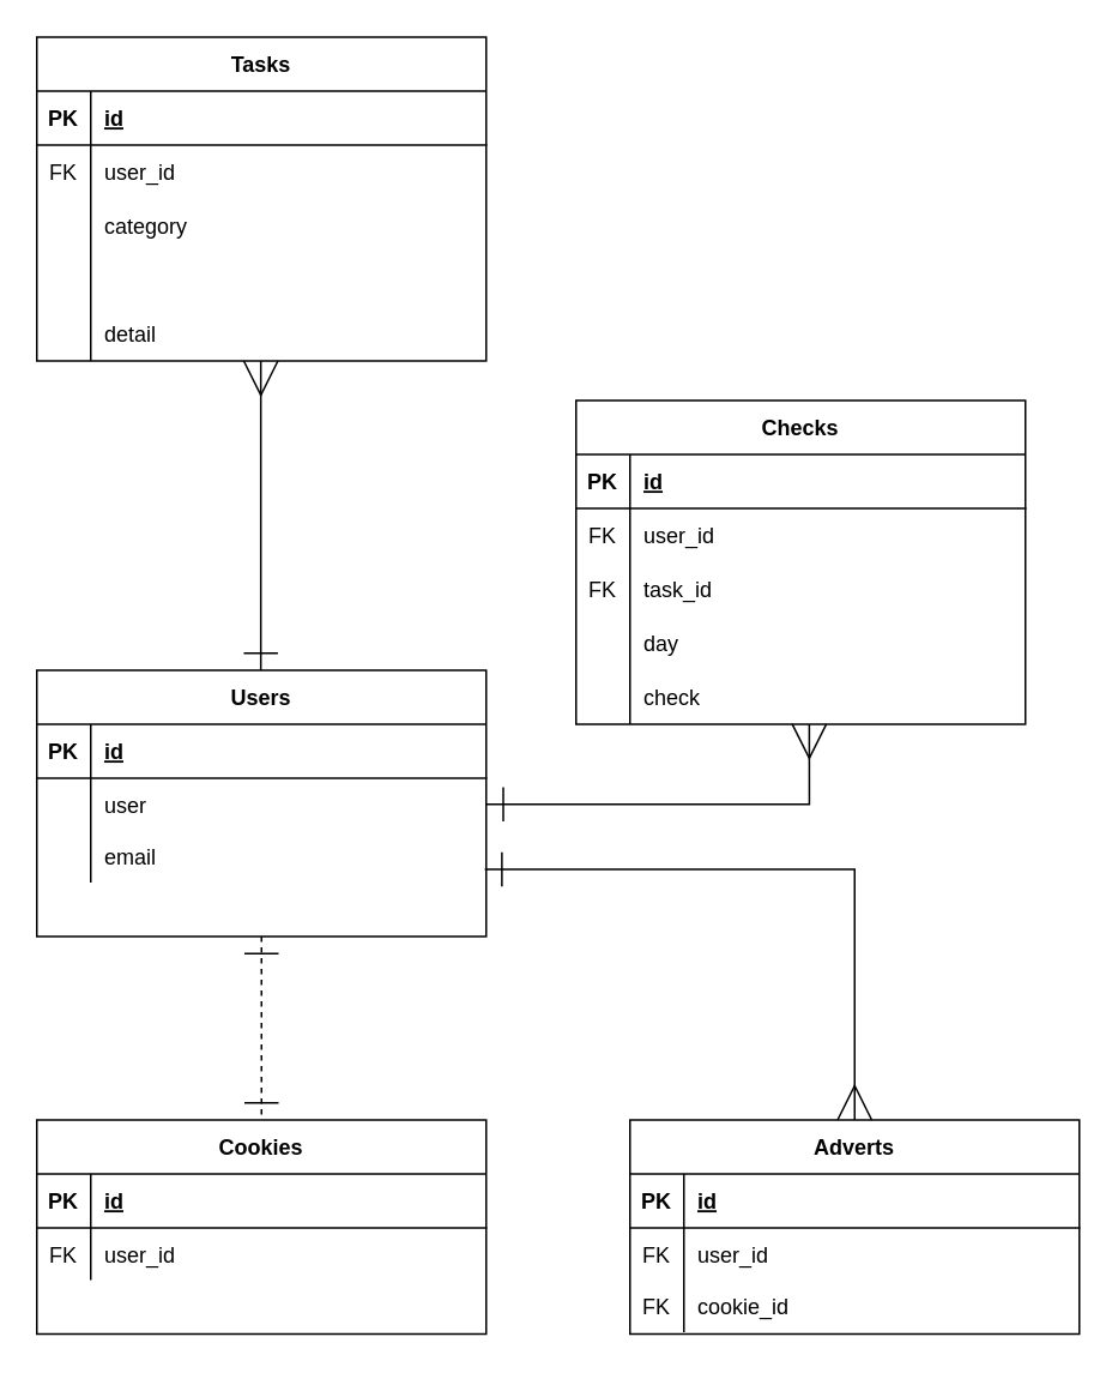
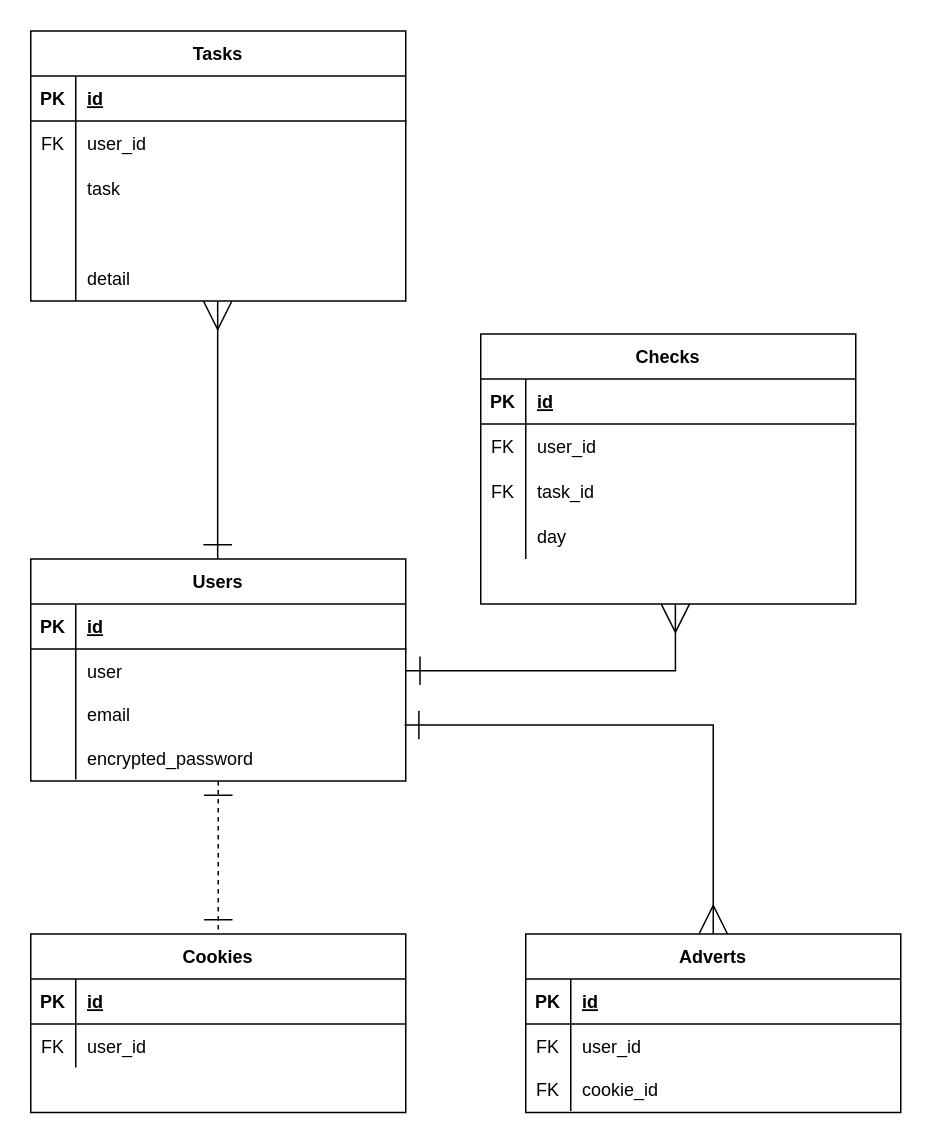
- <mxCell id="11" value="category" style="shape=partialRectangle;overflow=hidden;connectable=0;top=0;left=0;bottom=0;right=0;align=left;spacingLeft=6;perimeterSpacing=0;strokeWidth=9;fillColor=none;" parent="9" vertex="1"><mxGeometry x="30" width="220" height="30" as="geometry"><mxRectangle width="220" height="30" as="alternateBounds" /></mxGeometry></mxCell>
+ <mxCell id="11" value="task" style="shape=partialRectangle;overflow=hidden;connectable=0;top=0;left=0;bottom=0;right=0;align=left;spacingLeft=6;perimeterSpacing=0;strokeWidth=9;fillColor=none;" parent="9" vertex="1"><mxGeometry x="30" width="220" height="30" as="geometry"><mxRectangle width="220" height="30" as="alternateBounds" /></mxGeometry></mxCell>
- <mxCell id="56" value="check" style="shape=partialRectangle;overflow=hidden;connectable=0;fillColor=none;top=0;left=0;bottom=0;right=0;align=left;spacingLeft=6;" parent="54" vertex="1"><mxGeometry x="30" width="220" height="30" as="geometry"><mxRectangle width="220" height="30" as="alternateBounds" /></mxGeometry></mxCell>
+ <mxCell id="30" value="encrypted_password" style="shape=partialRectangle;overflow=hidden;connectable=0;fillColor=none;top=0;left=0;bottom=0;right=0;align=left;spacingLeft=6;" parent="28" vertex="1"><mxGeometry x="30" width="220" height="29" as="geometry"><mxRectangle width="220" height="29" as="alternateBounds" /></mxGeometry></mxCell>
